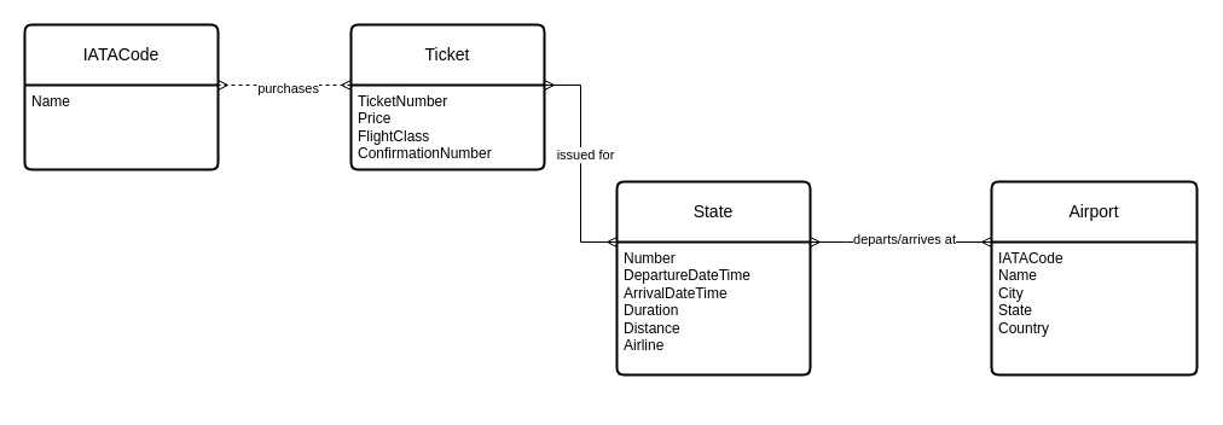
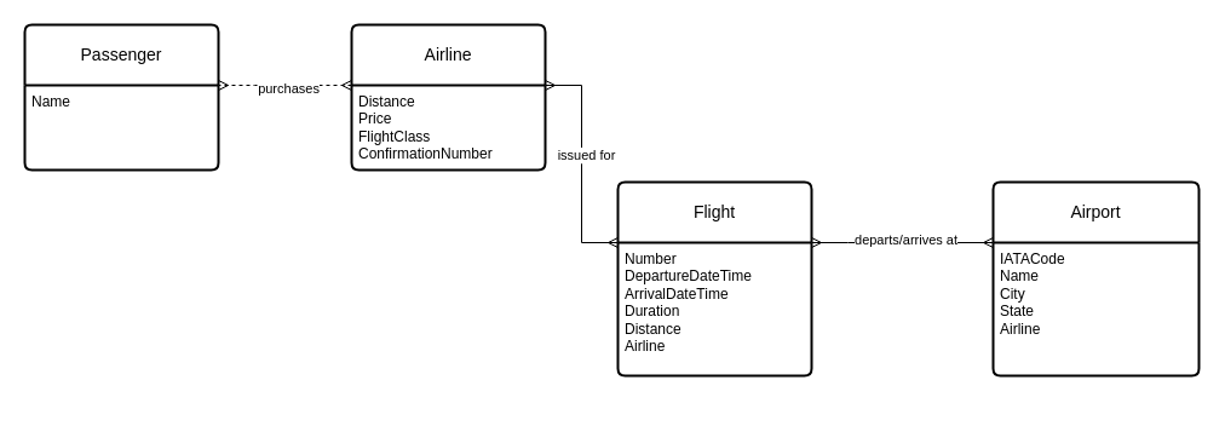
- <mxCell id="2" value="IATACode" style="swimlane;childLayout=stackLayout;horizontal=1;startSize=50;horizontalStack=0;rounded=1;fontSize=14;fontStyle=0;strokeWidth=2;resizeParent=0;resizeLast=1;shadow=0;dashed=0;align=center;arcSize=4;whiteSpace=wrap;html=1;" vertex="1" parent="1"><mxGeometry x="20" y="20" width="160" height="120" as="geometry" /></mxCell>
+ <mxCell id="2" value="Passenger" style="swimlane;childLayout=stackLayout;horizontal=1;startSize=50;horizontalStack=0;rounded=1;fontSize=14;fontStyle=0;strokeWidth=2;resizeParent=0;resizeLast=1;shadow=0;dashed=0;align=center;arcSize=4;whiteSpace=wrap;html=1;" vertex="1" parent="1"><mxGeometry x="20" y="20" width="160" height="120" as="geometry" /></mxCell>
- <mxCell id="10" value="Ticket" style="swimlane;childLayout=stackLayout;horizontal=1;startSize=50;horizontalStack=0;rounded=1;fontSize=14;fontStyle=0;strokeWidth=2;resizeParent=0;resizeLast=1;shadow=0;dashed=0;align=center;arcSize=4;whiteSpace=wrap;html=1;" vertex="1" parent="1"><mxGeometry x="290" y="20" width="160" height="120" as="geometry" /></mxCell>
+ <mxCell id="10" value="Airline" style="swimlane;childLayout=stackLayout;horizontal=1;startSize=50;horizontalStack=0;rounded=1;fontSize=14;fontStyle=0;strokeWidth=2;resizeParent=0;resizeLast=1;shadow=0;dashed=0;align=center;arcSize=4;whiteSpace=wrap;html=1;" vertex="1" parent="1"><mxGeometry x="290" y="20" width="160" height="120" as="geometry" /></mxCell>
- <mxCell id="11" value="TicketNumber&lt;div&gt;Price&lt;/div&gt;&lt;div&gt;FlightClass&lt;/div&gt;&lt;div&gt;ConfirmationNumber&lt;/div&gt;" style="align=left;strokeColor=none;fillColor=none;spacingLeft=4;fontSize=12;verticalAlign=top;resizable=0;rotatable=0;part=1;html=1;" vertex="1" parent="10"><mxGeometry y="50" width="160" height="70" as="geometry" /></mxCell>
+ <mxCell id="11" value="Distance&lt;div&gt;Price&lt;/div&gt;&lt;div&gt;FlightClass&lt;/div&gt;&lt;div&gt;ConfirmationNumber&lt;/div&gt;" style="align=left;strokeColor=none;fillColor=none;spacingLeft=4;fontSize=12;verticalAlign=top;resizable=0;rotatable=0;part=1;html=1;" vertex="1" parent="10"><mxGeometry y="50" width="160" height="70" as="geometry" /></mxCell>
- <mxCell id="4" value="State" style="swimlane;childLayout=stackLayout;horizontal=1;startSize=50;horizontalStack=0;rounded=1;fontSize=14;fontStyle=0;strokeWidth=2;resizeParent=0;resizeLast=1;shadow=0;dashed=0;align=center;arcSize=4;whiteSpace=wrap;html=1;" vertex="1" parent="1"><mxGeometry x="510" y="150" width="160" height="160" as="geometry" /></mxCell>
+ <mxCell id="4" value="Flight" style="swimlane;childLayout=stackLayout;horizontal=1;startSize=50;horizontalStack=0;rounded=1;fontSize=14;fontStyle=0;strokeWidth=2;resizeParent=0;resizeLast=1;shadow=0;dashed=0;align=center;arcSize=4;whiteSpace=wrap;html=1;" vertex="1" parent="1"><mxGeometry x="510" y="150" width="160" height="160" as="geometry" /></mxCell>
- <mxCell id="7" value="IATACode&lt;div&gt;Name&lt;/div&gt;&lt;div&gt;City&lt;/div&gt;&lt;div&gt;State&lt;/div&gt;&lt;div&gt;Country&lt;/div&gt;" style="align=left;strokeColor=none;fillColor=none;spacingLeft=4;fontSize=12;verticalAlign=top;resizable=0;rotatable=0;part=1;html=1;" vertex="1" parent="6"><mxGeometry y="50" width="170" height="110" as="geometry" /></mxCell>
+ <mxCell id="7" value="IATACode&lt;div&gt;Name&lt;/div&gt;&lt;div&gt;City&lt;/div&gt;&lt;div&gt;State&lt;/div&gt;&lt;div&gt;Airline&lt;/div&gt;" style="align=left;strokeColor=none;fillColor=none;spacingLeft=4;fontSize=12;verticalAlign=top;resizable=0;rotatable=0;part=1;html=1;" vertex="1" parent="6"><mxGeometry y="50" width="170" height="110" as="geometry" /></mxCell>
